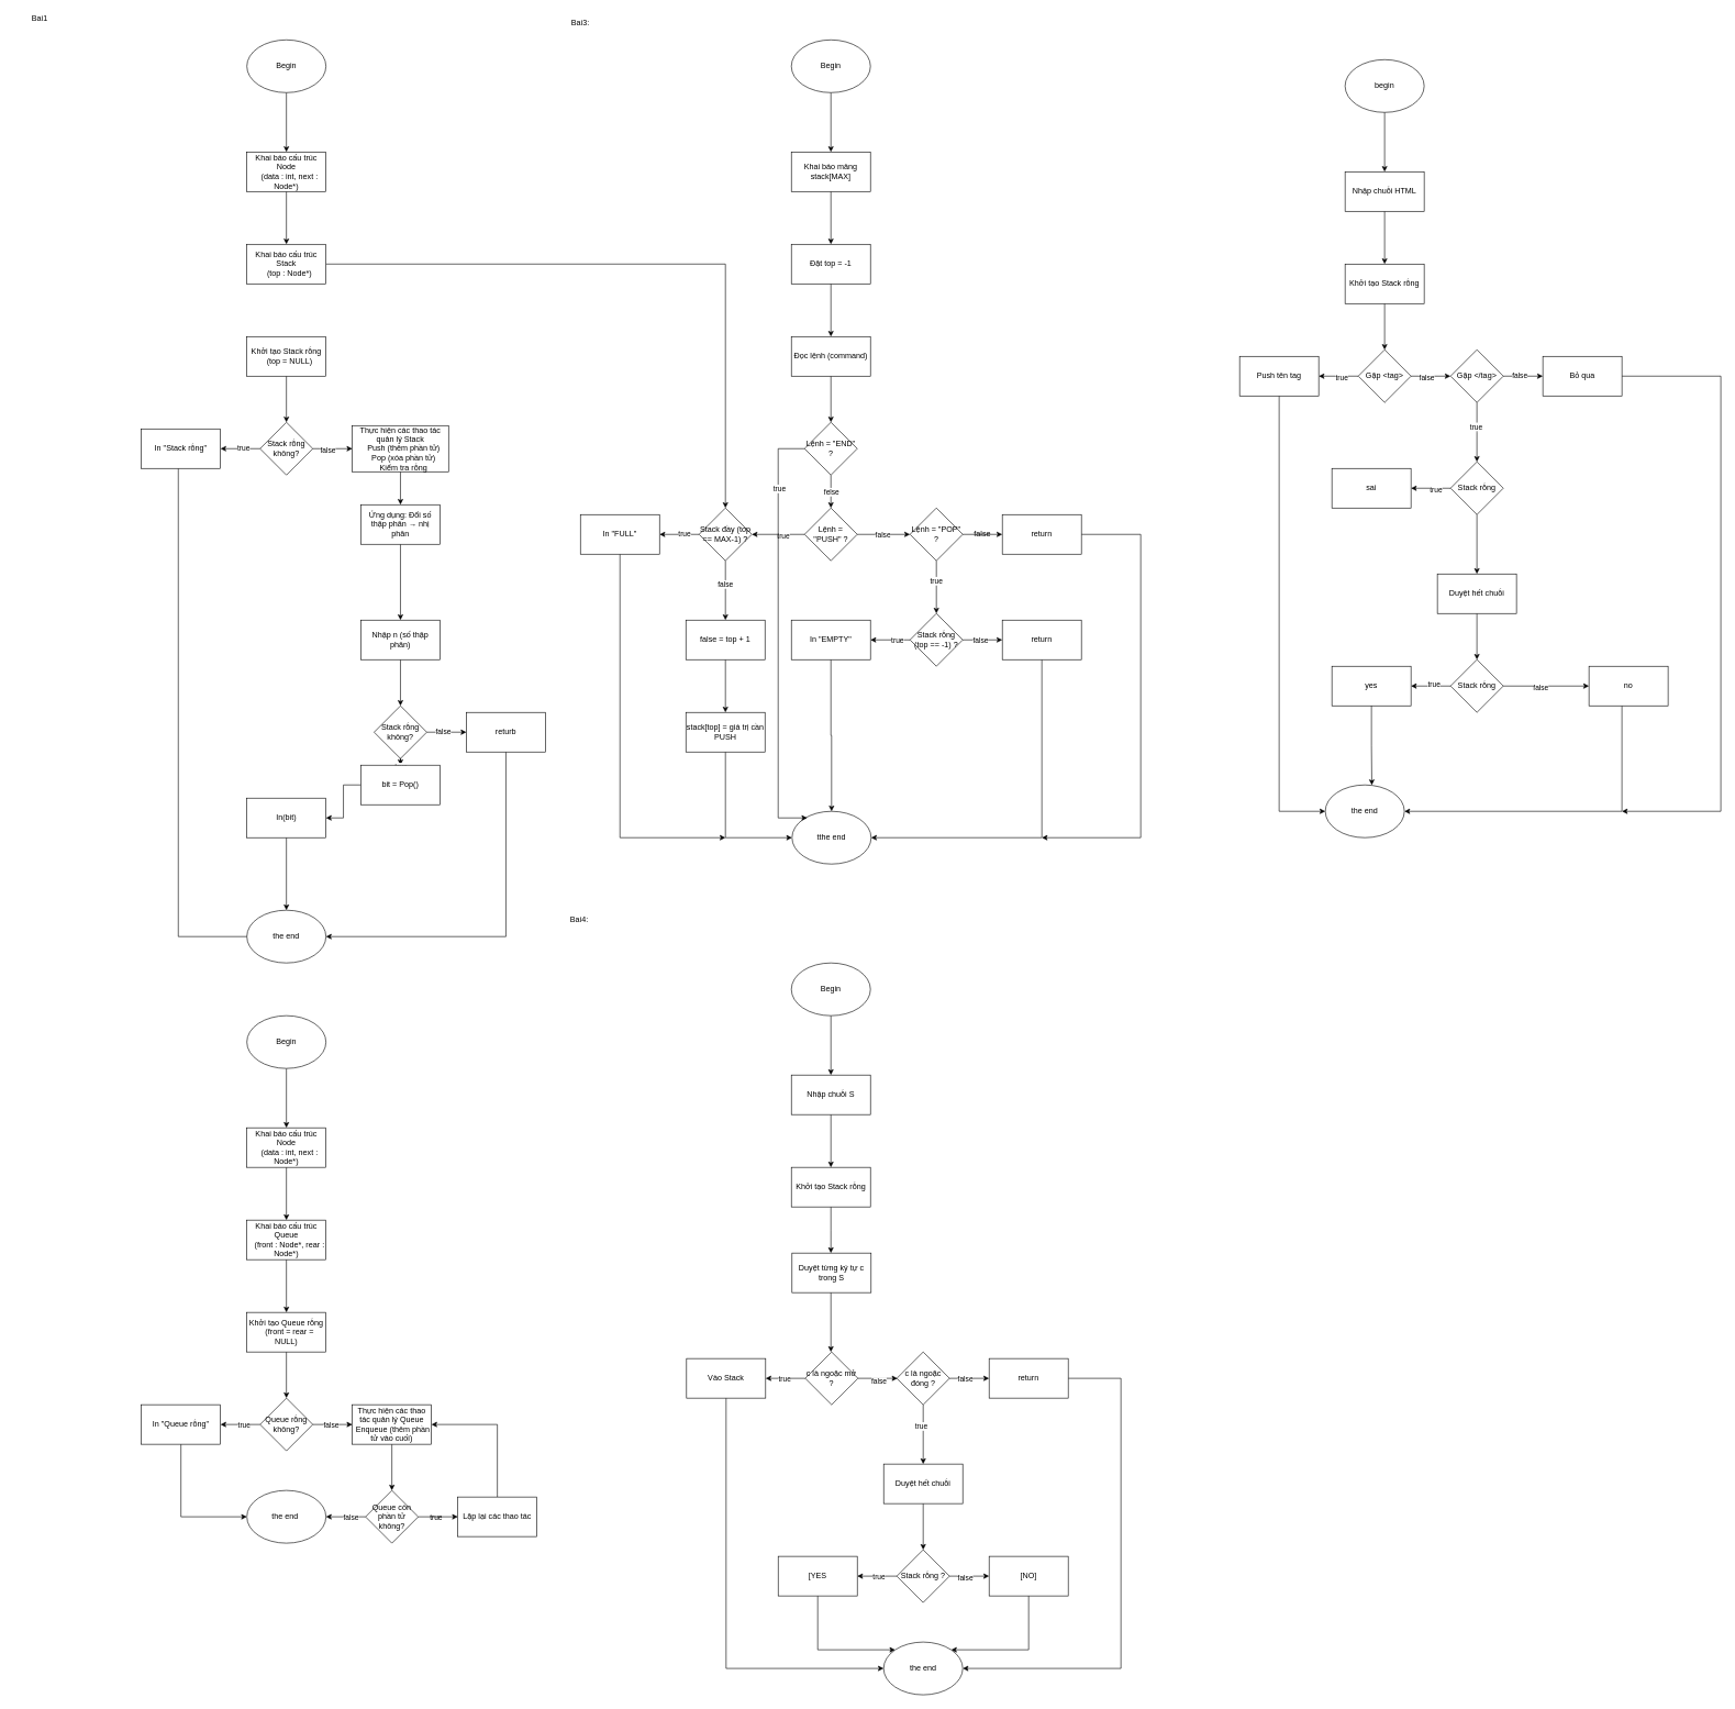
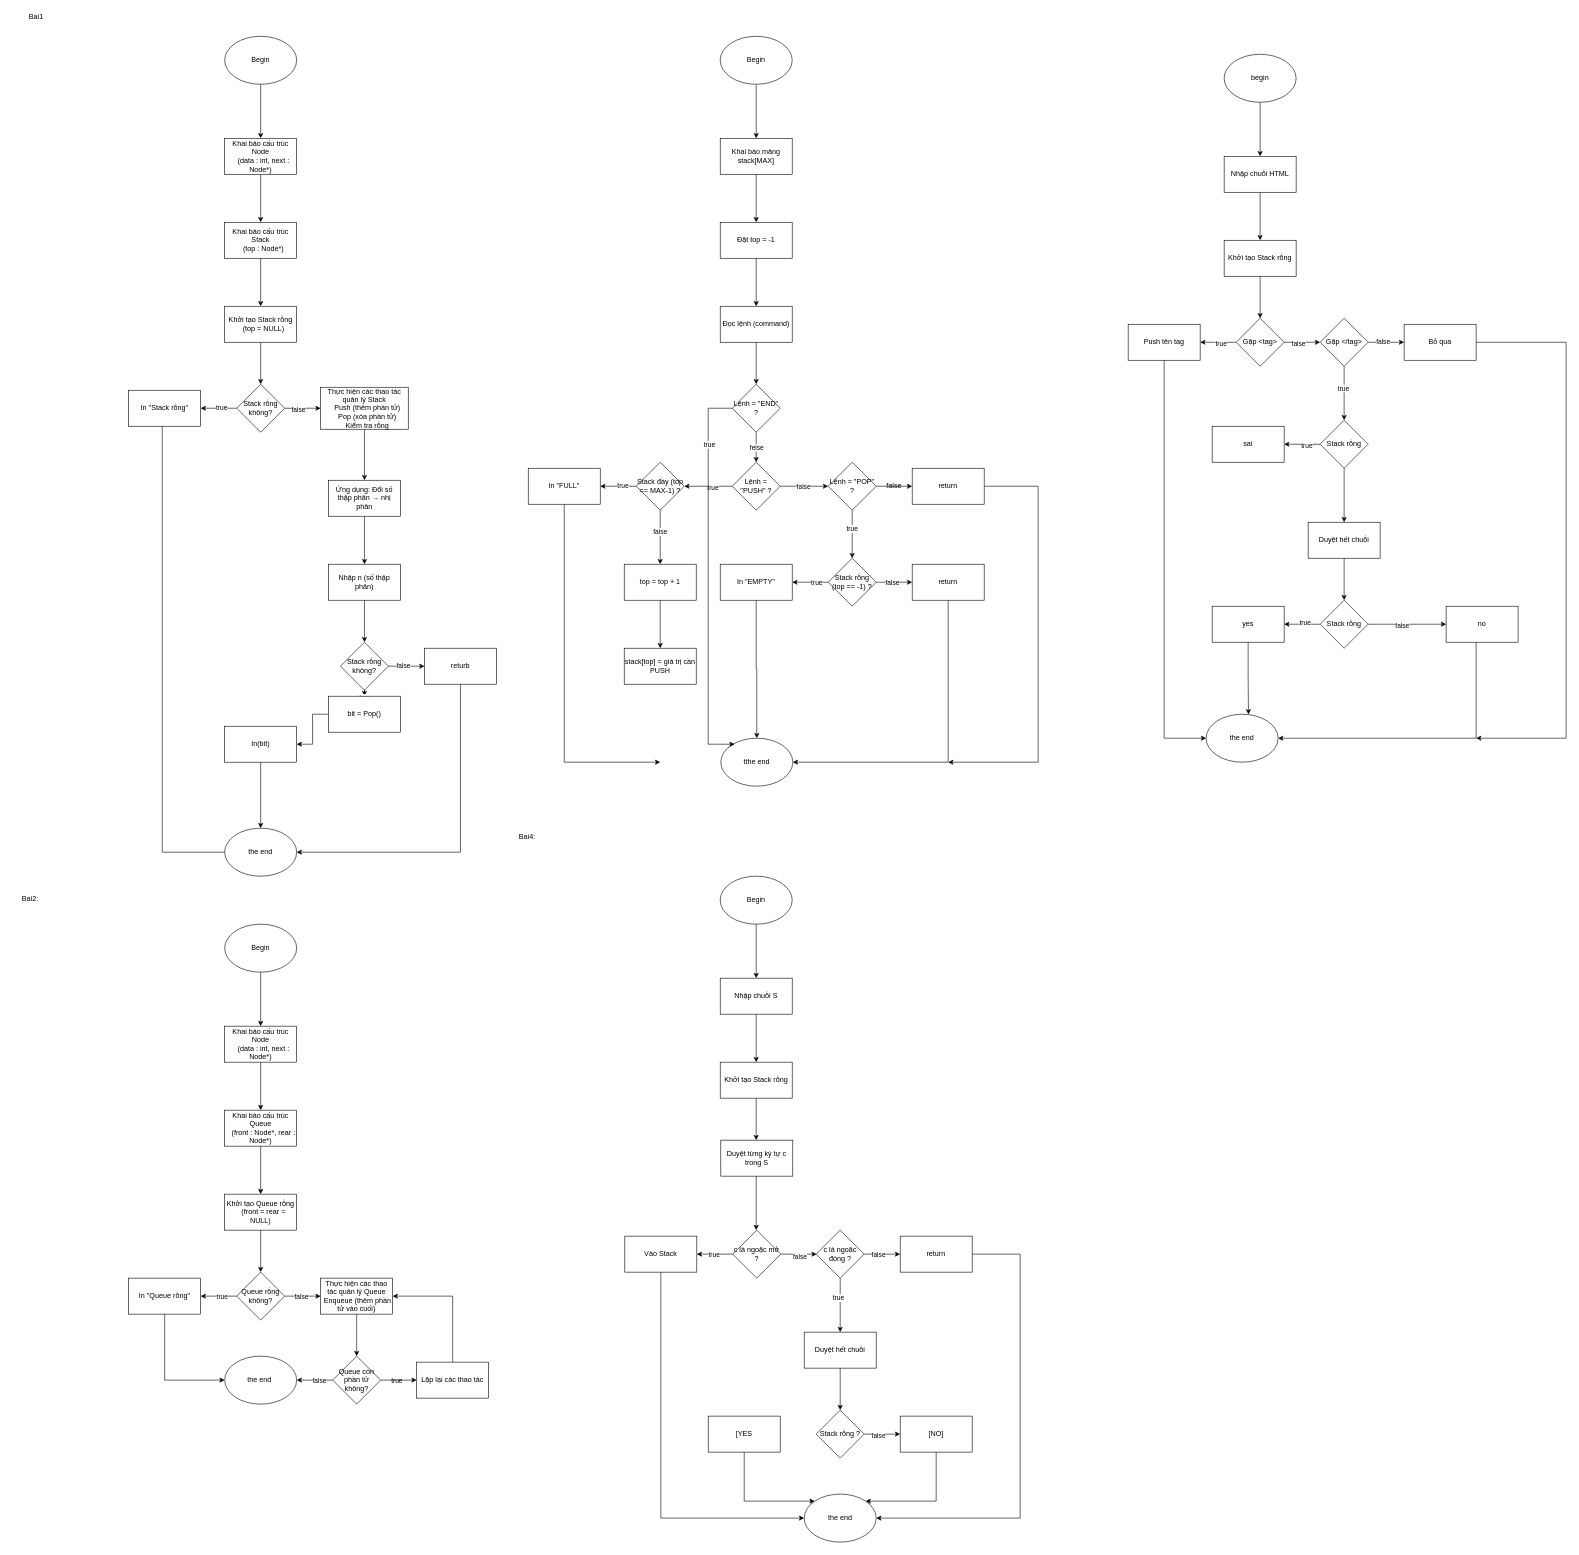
- <mxCell id="62" value="Bai3:" style="text;html=1;whiteSpace=wrap;strokeColor=none;fillColor=none;align=center;verticalAlign=middle;rounded=0;" parent="1" vertex="1"><mxGeometry x="850" y="20" width="60" height="30" as="geometry" /></mxCell>
- <mxCell id="7" value="" style="edgeStyle=orthogonalEdgeStyle;rounded=0;orthogonalLoop=1;jettySize=auto;html=1;" parent="1" source="8" target="83" edge="1"><mxGeometry relative="1" as="geometry" /></mxCell>
+ <mxCell id="7" value="" style="edgeStyle=orthogonalEdgeStyle;rounded=0;orthogonalLoop=1;jettySize=auto;html=1;" parent="1" source="8" target="10" edge="1"><mxGeometry relative="1" as="geometry" /></mxCell>
- <mxCell id="21" value="Ứng dụng: Đổi số thập phân → nhị phân" style="whiteSpace=wrap;html=1;" parent="1" vertex="1"><mxGeometry x="547" y="765" width="120" height="60" as="geometry" /></mxCell>
+ <mxCell id="21" value="Ứng dụng: Đổi số thập phân → nhị phân" style="whiteSpace=wrap;html=1;" parent="1" vertex="1"><mxGeometry x="547" y="800" width="120" height="60" as="geometry" /></mxCell>
- <mxCell id="90" value="false = top + 1" style="whiteSpace=wrap;html=1;" parent="1" vertex="1"><mxGeometry x="1040" y="940" width="120" height="60" as="geometry" /></mxCell>
+ <mxCell id="90" value="top = top + 1" style="whiteSpace=wrap;html=1;" parent="1" vertex="1"><mxGeometry x="1040" y="940" width="120" height="60" as="geometry" /></mxCell>
- <mxCell id="91" style="edgeStyle=orthogonalEdgeStyle;rounded=0;orthogonalLoop=1;jettySize=auto;html=1;entryX=0;entryY=0.5;entryDx=0;entryDy=0;" parent="1" source="92" target="106" edge="1"><mxGeometry relative="1" as="geometry"><Array as="points"><mxPoint x="1100" y="1270" /></Array></mxGeometry></mxCell>
+ <mxCell id="36" value="Bai2:&lt;div&gt;&lt;br&gt;&lt;/div&gt;" style="text;html=1;whiteSpace=wrap;strokeColor=none;fillColor=none;align=center;verticalAlign=middle;rounded=0;" parent="1" vertex="1"><mxGeometry y="1490" width="60" height="30" as="geometry" x="20" /></mxCell>
- <mxCell id="134" value="" style="edgeStyle=orthogonalEdgeStyle;rounded=0;orthogonalLoop=1;jettySize=auto;html=1;" edge="1" parent="1" source="138" target="140"><mxGeometry relative="1" as="geometry" /></mxCell>
- <mxCell id="135" value="true" style="edgeLabel;html=1;align=center;verticalAlign=middle;resizable=0;points=[];" vertex="1" connectable="0" parent="134"><mxGeometry x="-0.052" y="1" relative="1" as="geometry"><mxPoint as="offset" /></mxGeometry></mxCell>
